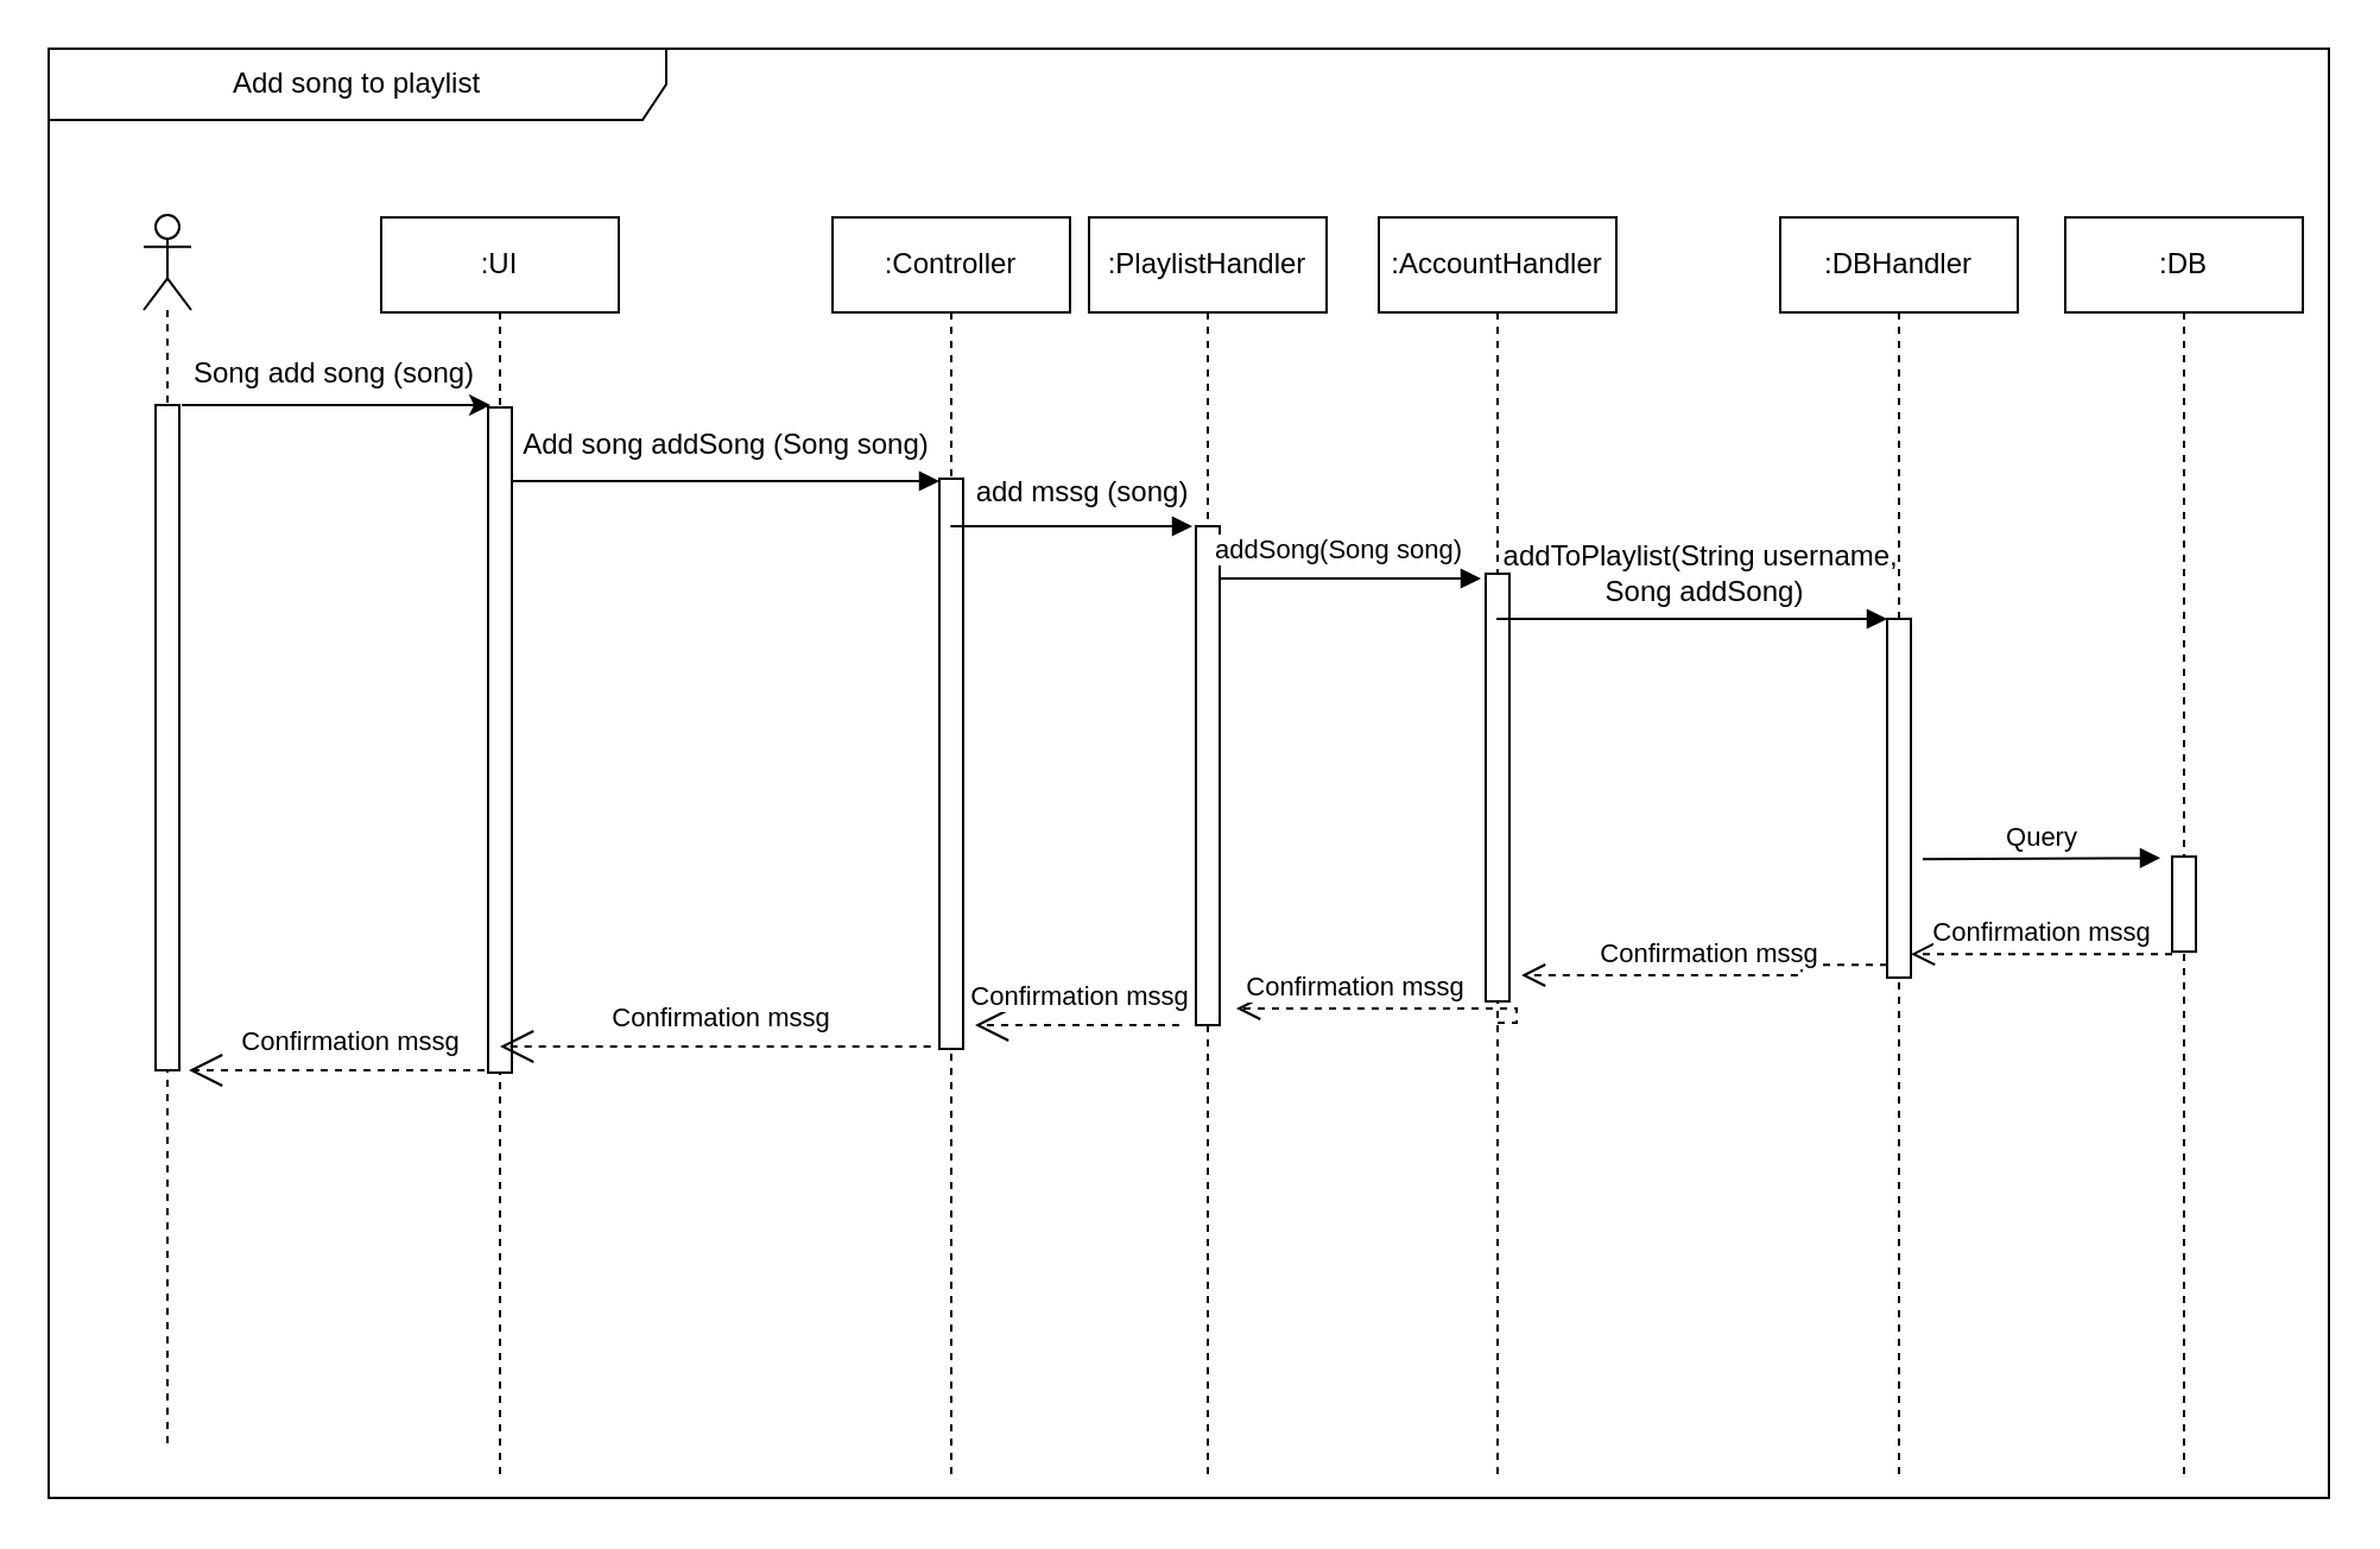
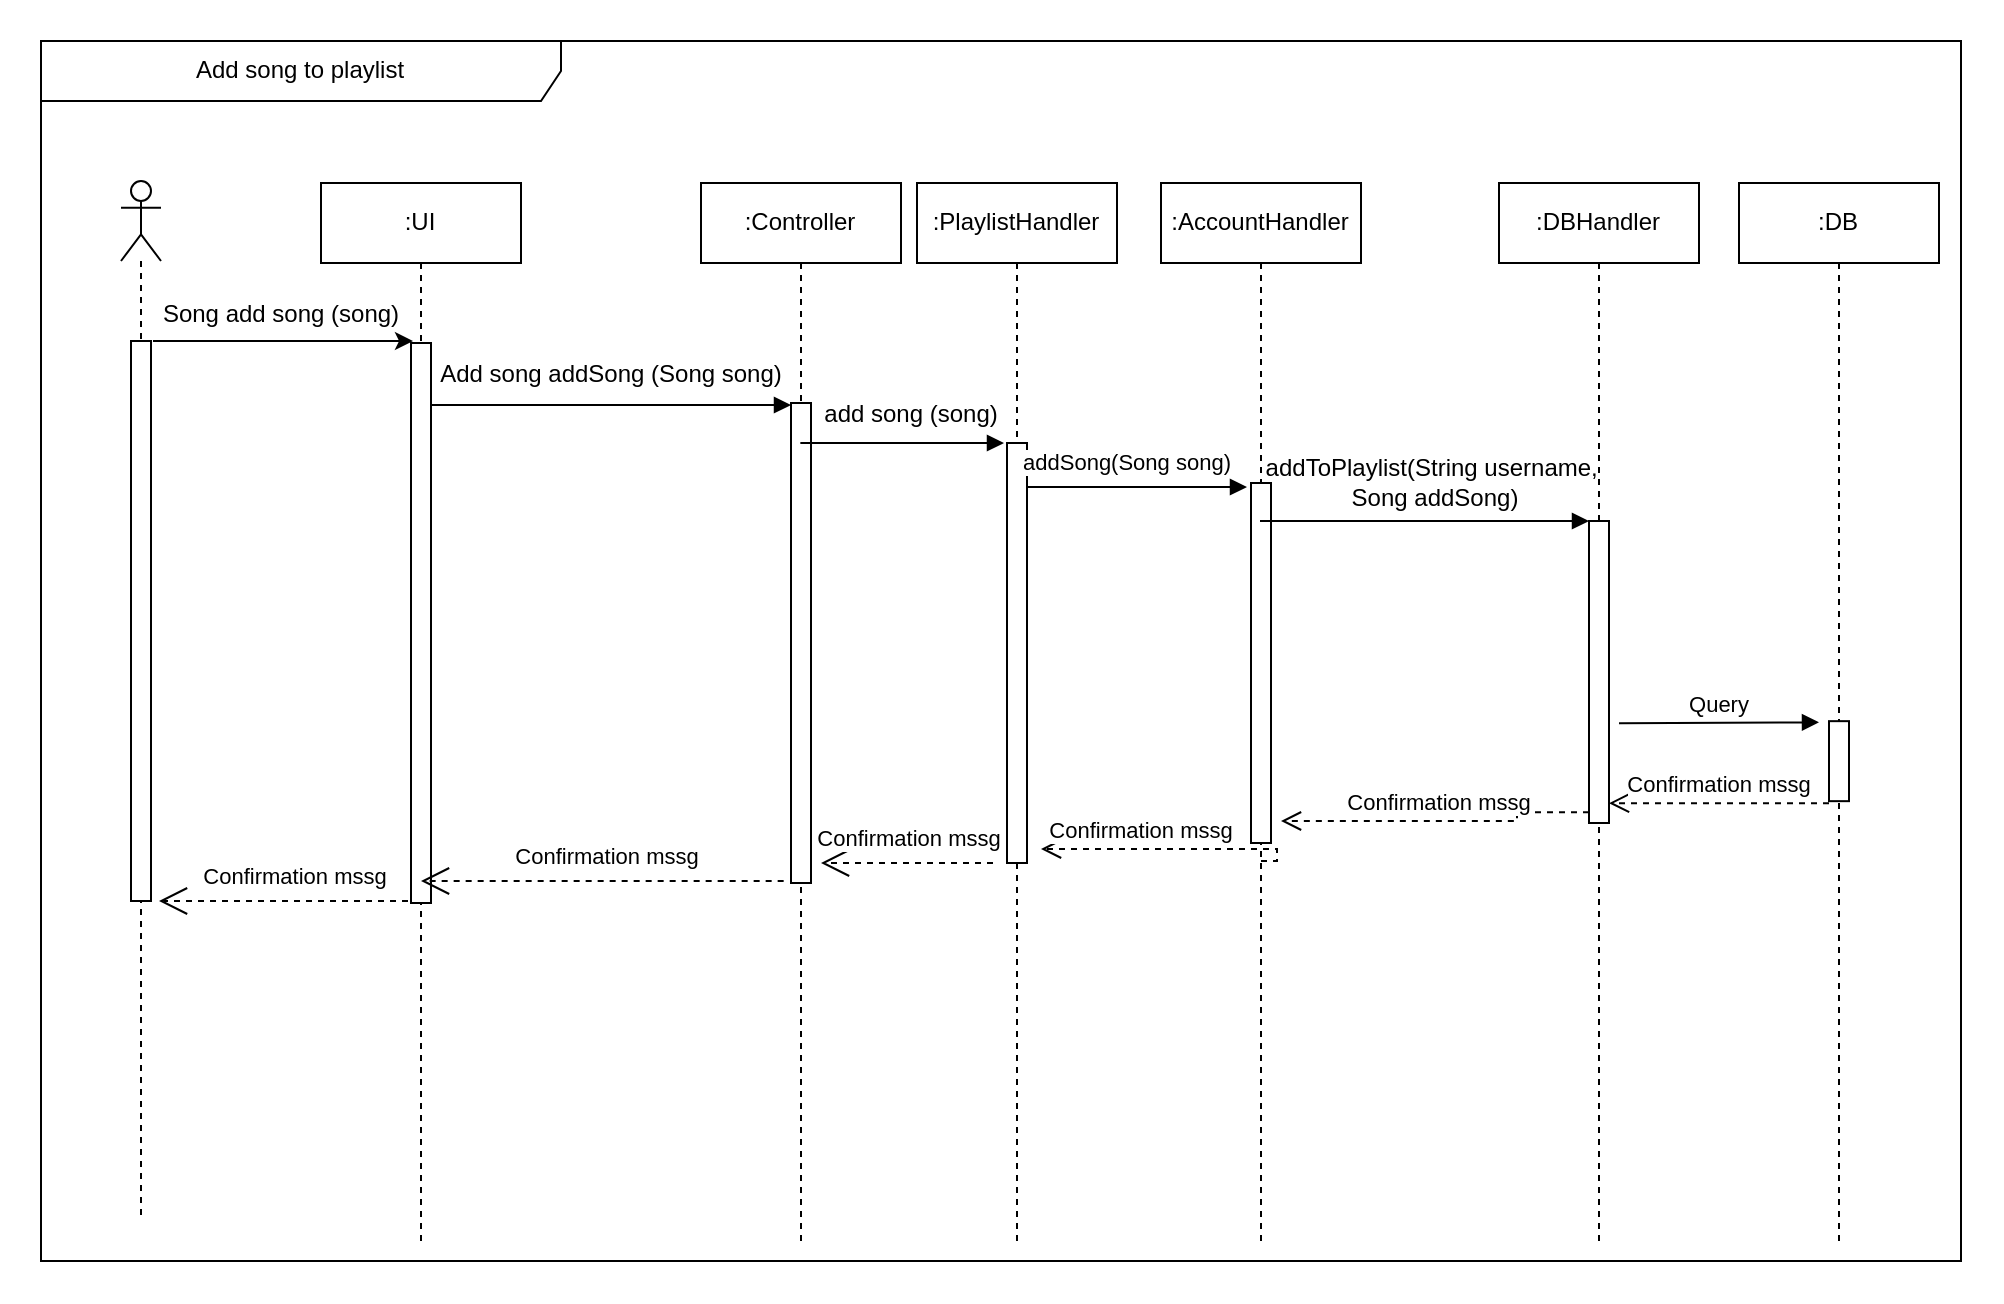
- <mxCell id="27" value="add mssg (song)" style="text;html=1;align=center;verticalAlign=middle;resizable=0;points=[];autosize=1;strokeColor=none;fillColor=none;" vertex="1" parent="1"><mxGeometry x="400" y="192" width="110" height="30" as="geometry" /></mxCell>
+ <mxCell id="27" value="add song (song)" style="text;html=1;align=center;verticalAlign=middle;resizable=0;points=[];autosize=1;strokeColor=none;fillColor=none;" vertex="1" parent="1"><mxGeometry x="400" y="192" width="110" height="30" as="geometry" /></mxCell>
